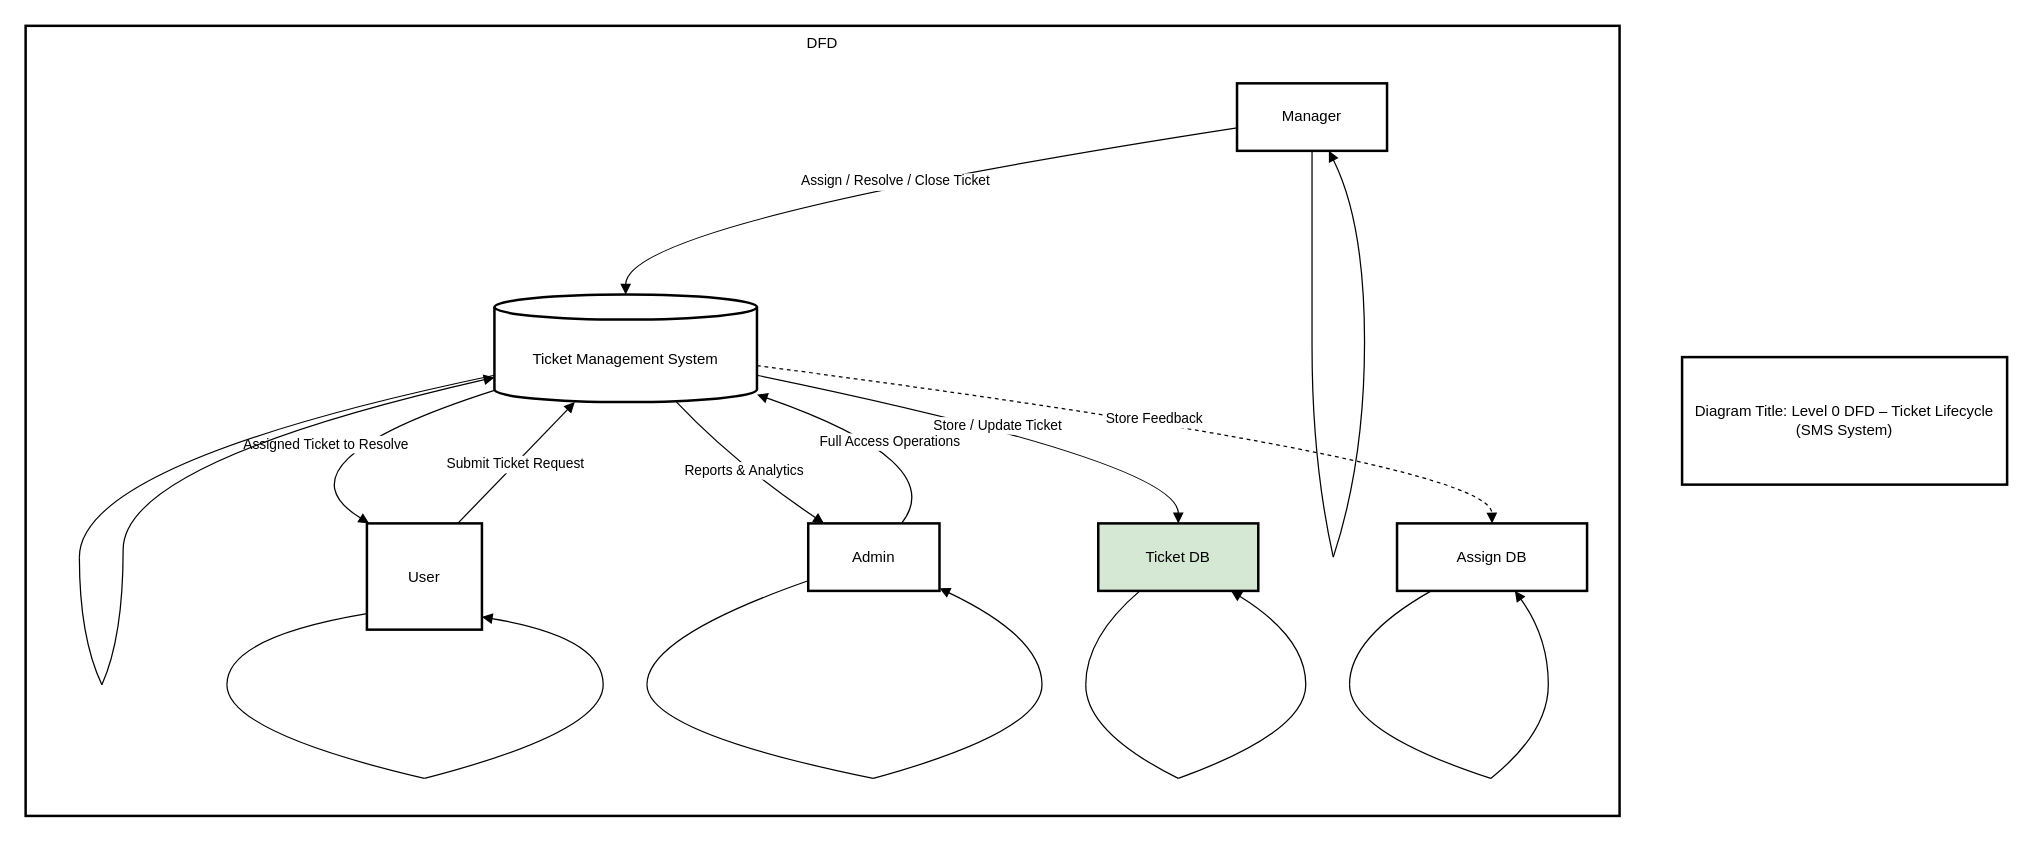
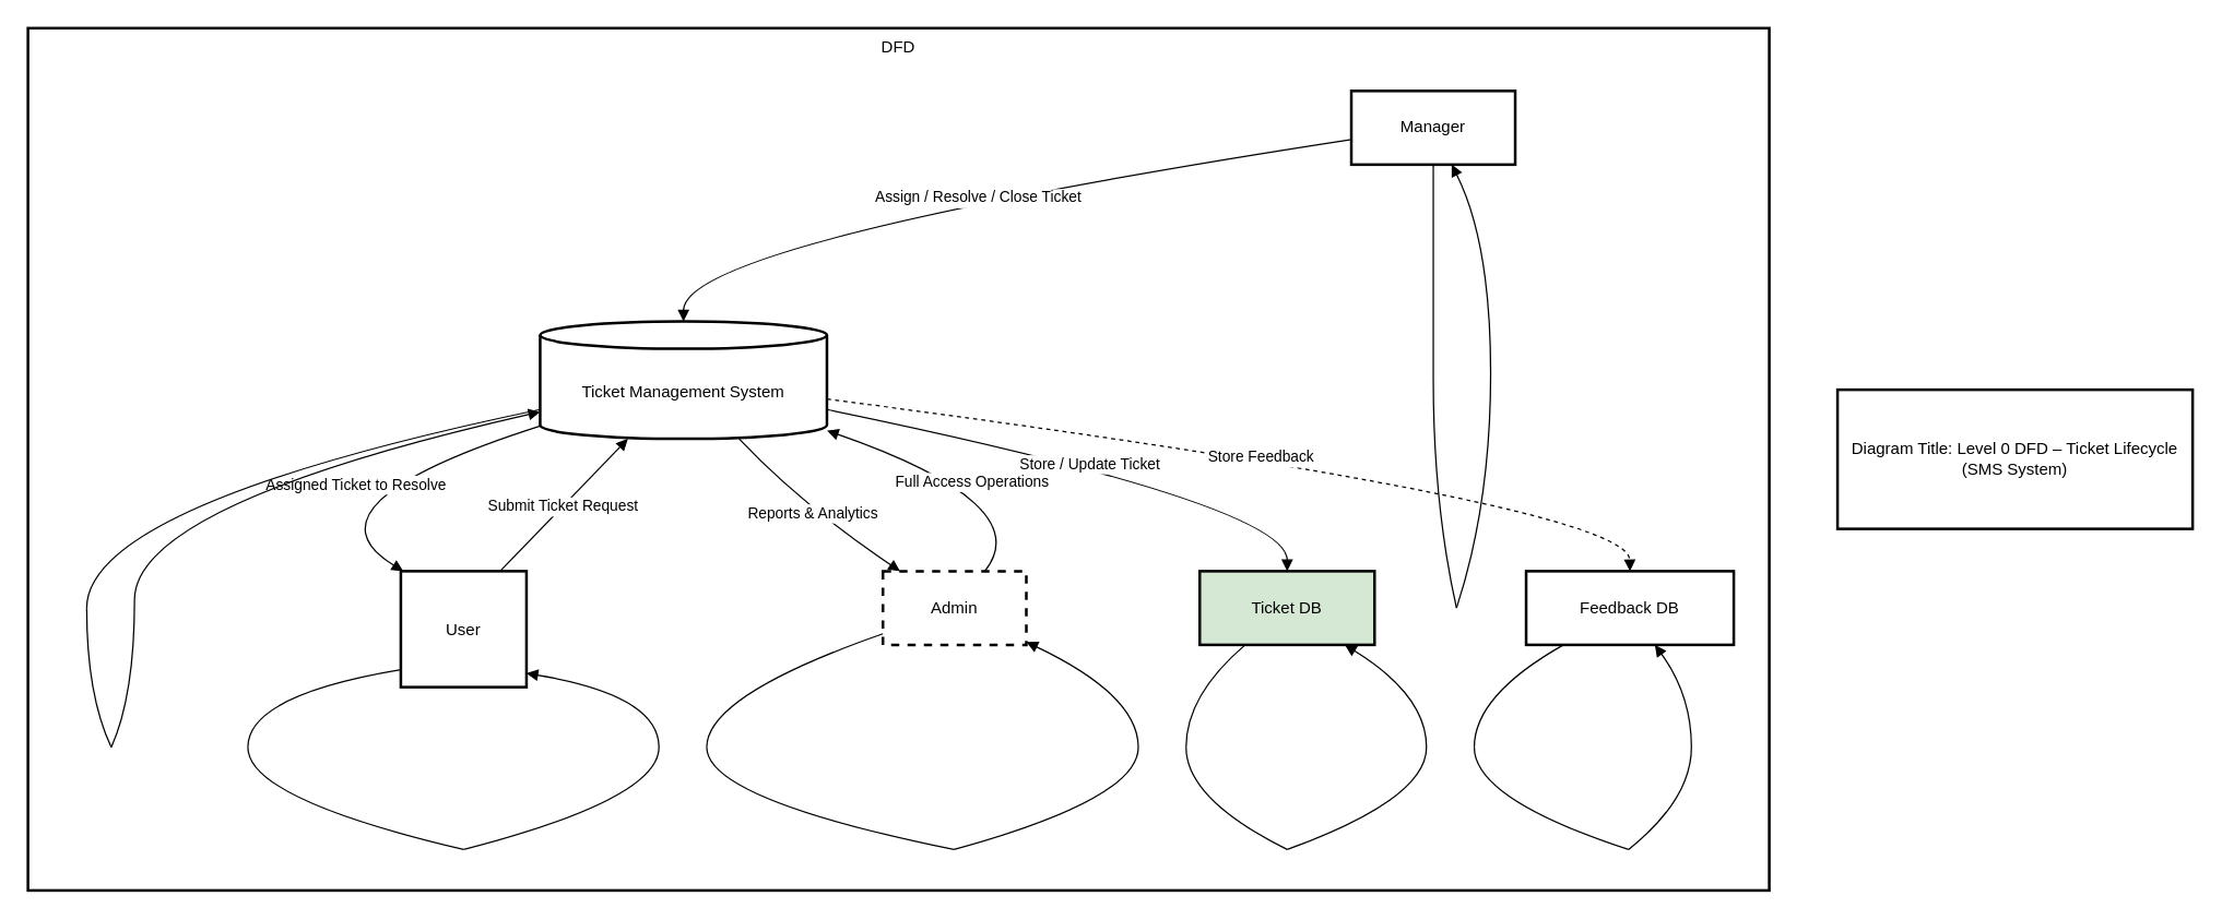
- <mxCell id="6" value="Admin" style="whiteSpace=wrap;strokeWidth=2;" vertex="1" parent="2"><mxGeometry x="626" y="398" width="105" height="54" as="geometry" /></mxCell>
+ <mxCell id="6" value="Admin" style="whiteSpace=wrap;strokeWidth=2;dashed=1;" vertex="1" parent="2"><mxGeometry x="626" y="398" width="105" height="54" as="geometry" /></mxCell>
- <mxCell id="8" value="Assign DB" style="whiteSpace=wrap;strokeWidth=2;" vertex="1" parent="2"><mxGeometry x="1097" y="398" width="152" height="54" as="geometry" /></mxCell>
+ <mxCell id="8" value="Feedback DB" style="whiteSpace=wrap;strokeWidth=2;" vertex="1" parent="2"><mxGeometry x="1097" y="398" width="152" height="54" as="geometry" /></mxCell>
